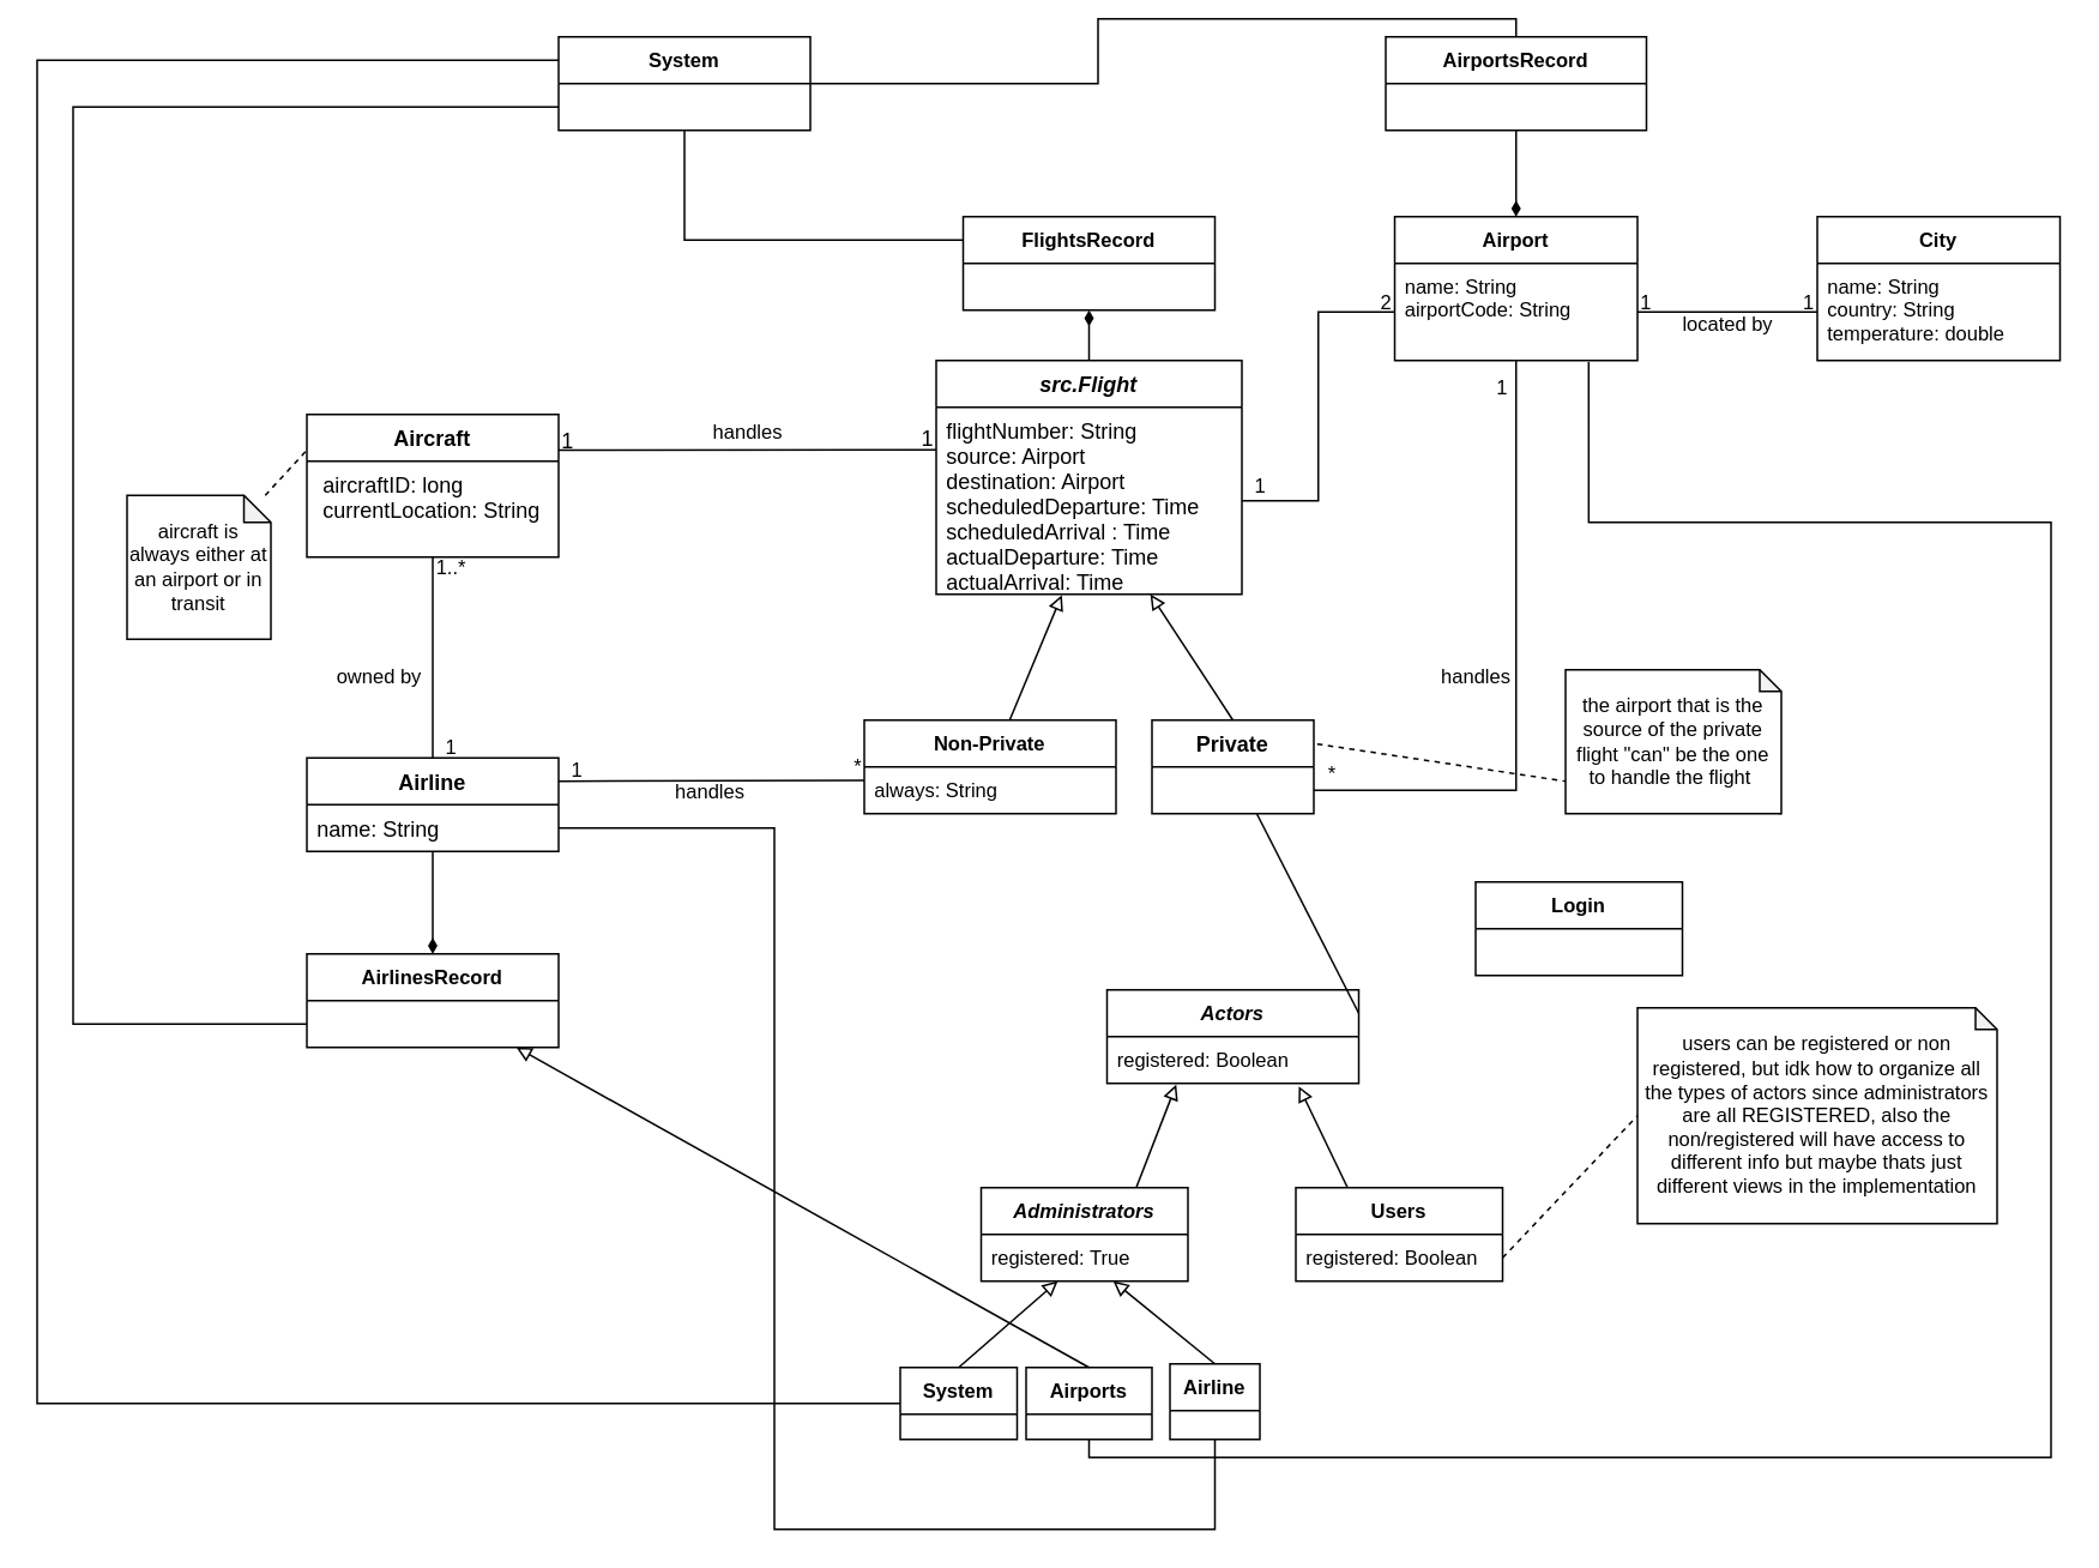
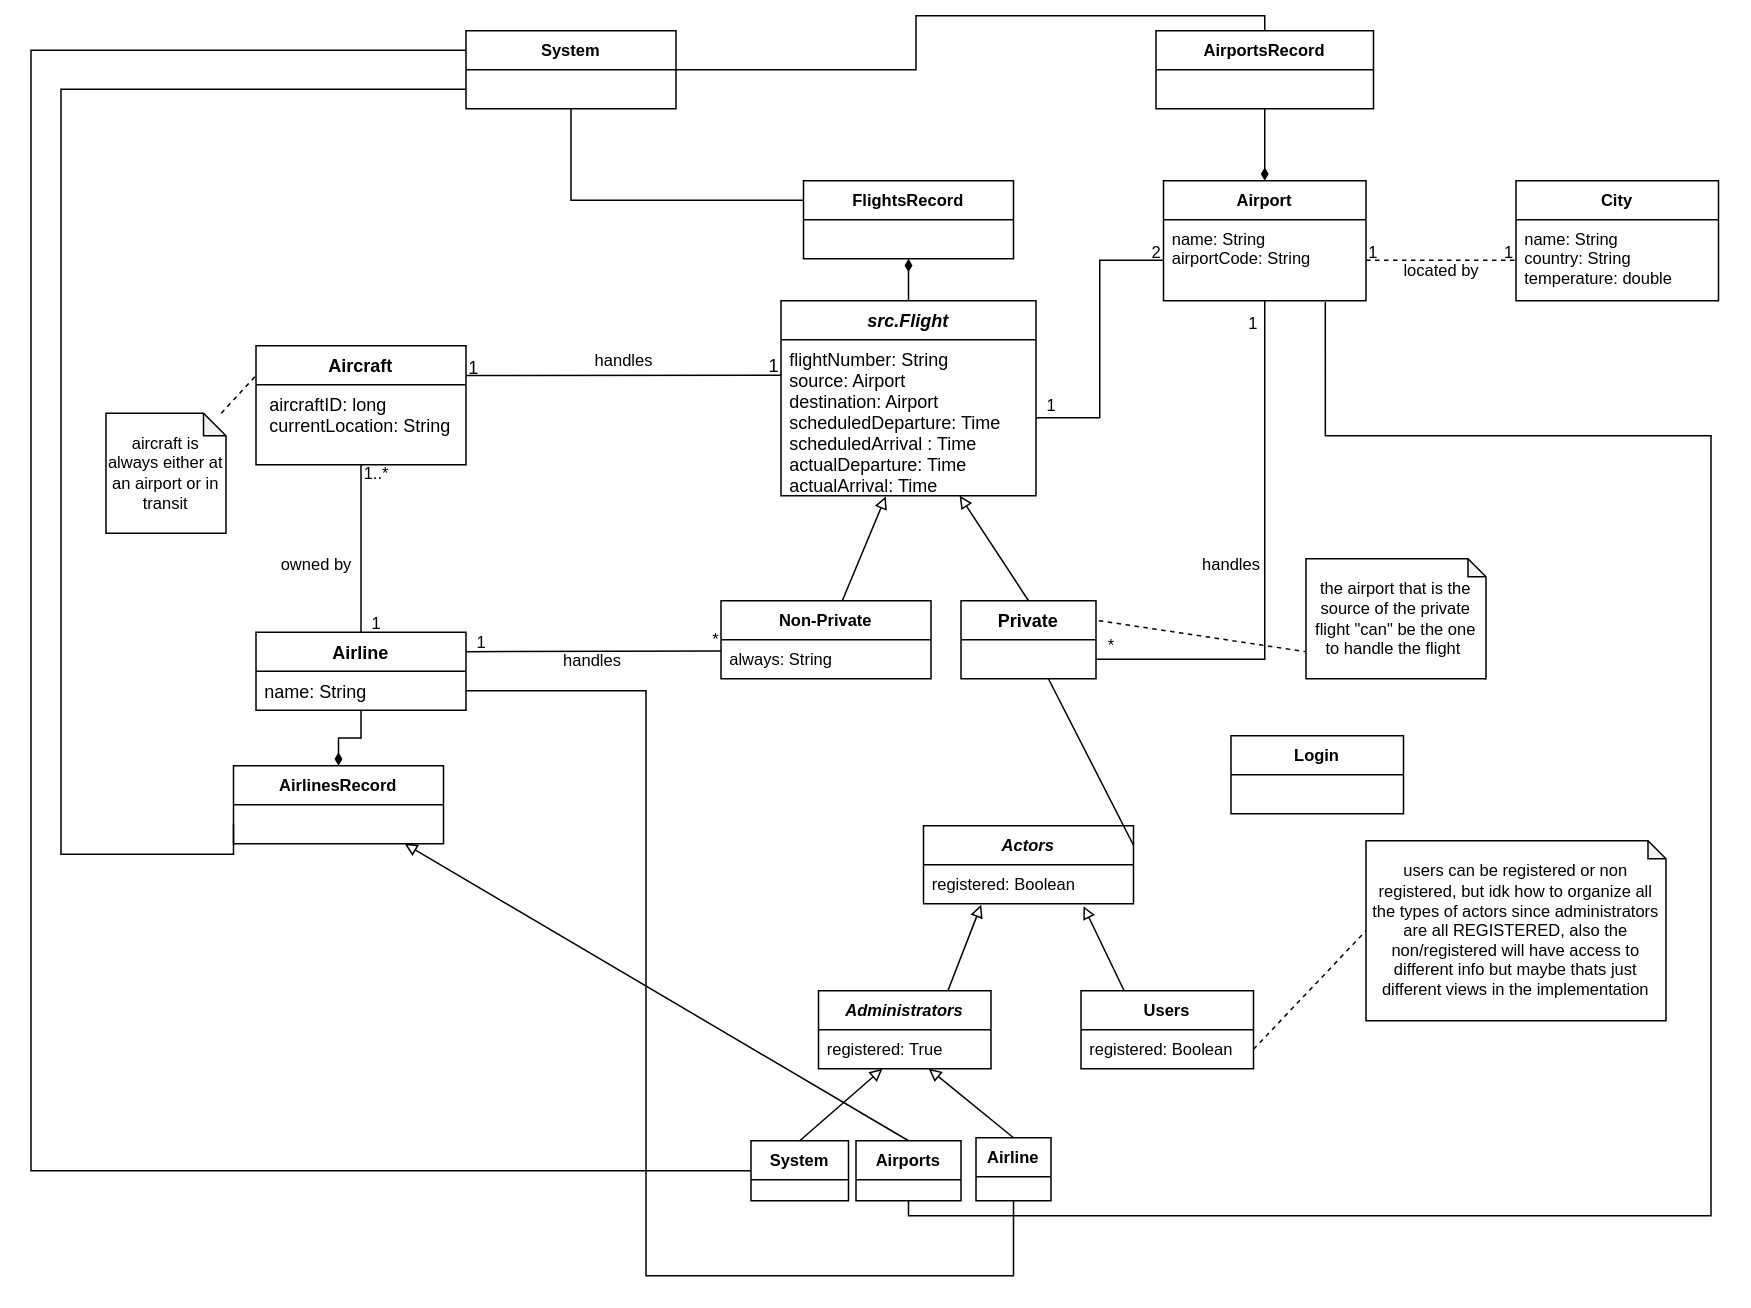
- <mxCell id="31" value="located by" style="edgeStyle=none;rounded=0;html=1;exitX=1;exitY=0.5;exitDx=0;exitDy=0;entryX=0;entryY=0.5;entryDx=0;entryDy=0;labelBackgroundColor=none;fontSize=11;endArrow=none;endFill=0;" edge="1" parent="1" source="53" target="34"><mxGeometry y="-7" relative="1" as="geometry"><mxPoint as="offset" /></mxGeometry></mxCell>
+ <mxCell id="31" value="located by" style="edgeStyle=none;rounded=0;html=1;exitX=1;exitY=0.5;exitDx=0;exitDy=0;entryX=0;entryY=0.5;entryDx=0;entryDy=0;labelBackgroundColor=none;fontSize=11;endArrow=none;endFill=0;dashed=1;" edge="1" parent="1" source="53" target="34"><mxGeometry y="-7" relative="1" as="geometry"><mxPoint as="offset" /></mxGeometry></mxCell>
- <mxCell id="44" value="AirlinesRecord" style="swimlane;fontStyle=1;childLayout=stackLayout;horizontal=1;startSize=26;fillColor=none;horizontalStack=0;resizeParent=1;resizeParentMax=0;resizeLast=0;collapsible=1;marginBottom=0;fontSize=11;" vertex="1" parent="1"><mxGeometry x="170" y="530" width="140" height="52" as="geometry" /></mxCell>
+ <mxCell id="44" value="AirlinesRecord" style="swimlane;fontStyle=1;childLayout=stackLayout;horizontal=1;startSize=26;fillColor=none;horizontalStack=0;resizeParent=1;resizeParentMax=0;resizeLast=0;collapsible=1;marginBottom=0;fontSize=11;" vertex="1" parent="1"><mxGeometry x="155" y="510" width="140" height="52" as="geometry" /></mxCell>
